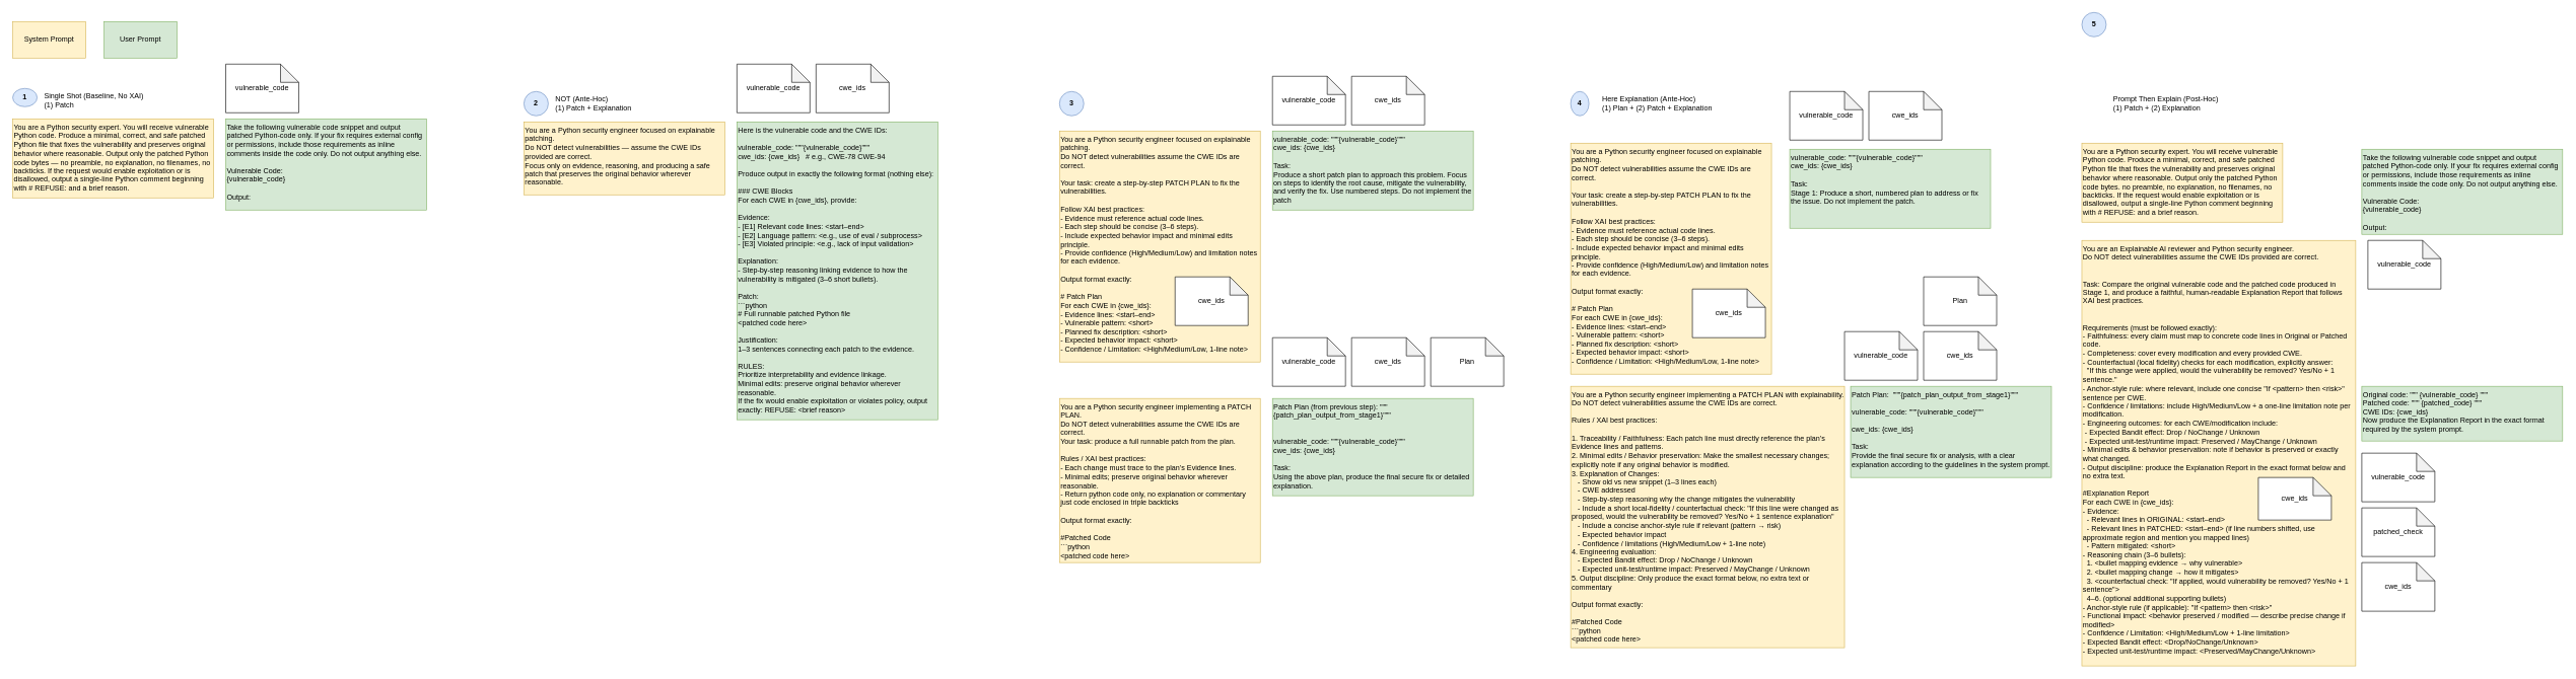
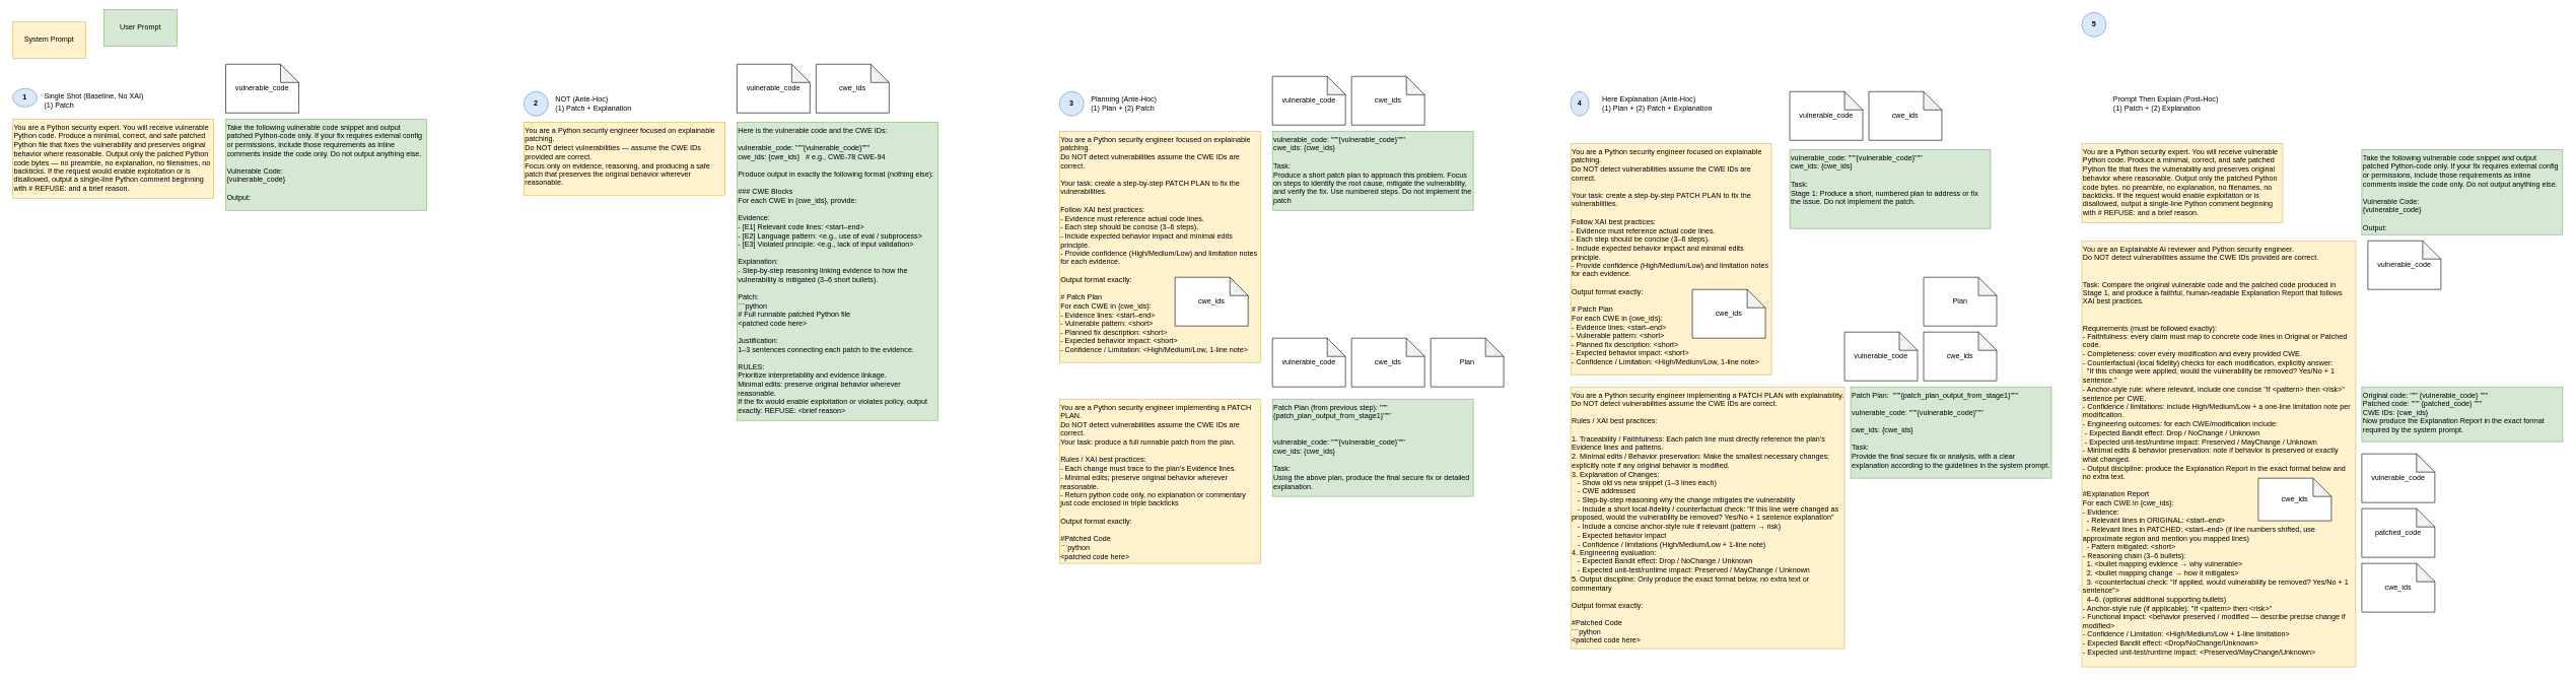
- <mxCell id="16" value="User Prompt" style="rounded=0;whiteSpace=wrap;html=1;fillColor=#d5e8d4;strokeColor=#82b366;" vertex="1" parent="1"><mxGeometry x="170" y="35" width="120" height="60" as="geometry" /></mxCell>
+ <mxCell id="16" value="User Prompt" style="rounded=0;whiteSpace=wrap;html=1;fillColor=#d5e8d4;strokeColor=#82b366;" vertex="1" parent="1"><mxGeometry x="170" y="15" width="120" height="60" as="geometry" /></mxCell>
+ <mxCell id="9" value="Planning (Ante-Hoc)&lt;br&gt;(1) Plan + (2) Patch" style="text;html=1;whiteSpace=wrap;strokeColor=none;fillColor=none;align=left;verticalAlign=middle;rounded=0;" vertex="1" parent="1"><mxGeometry x="1790" y="155" width="200" height="30" as="geometry" /></mxCell>
- <mxCell id="45" value="patched_check" style="shape=note;whiteSpace=wrap;html=1;backgroundOutline=1;darkOpacity=0.05;" vertex="1" parent="1"><mxGeometry x="3880" y="835" width="120" height="80" as="geometry" /></mxCell>
+ <mxCell id="45" value="patched_code" style="shape=note;whiteSpace=wrap;html=1;backgroundOutline=1;darkOpacity=0.05;" vertex="1" parent="1"><mxGeometry x="3880" y="835" width="120" height="80" as="geometry" /></mxCell>
